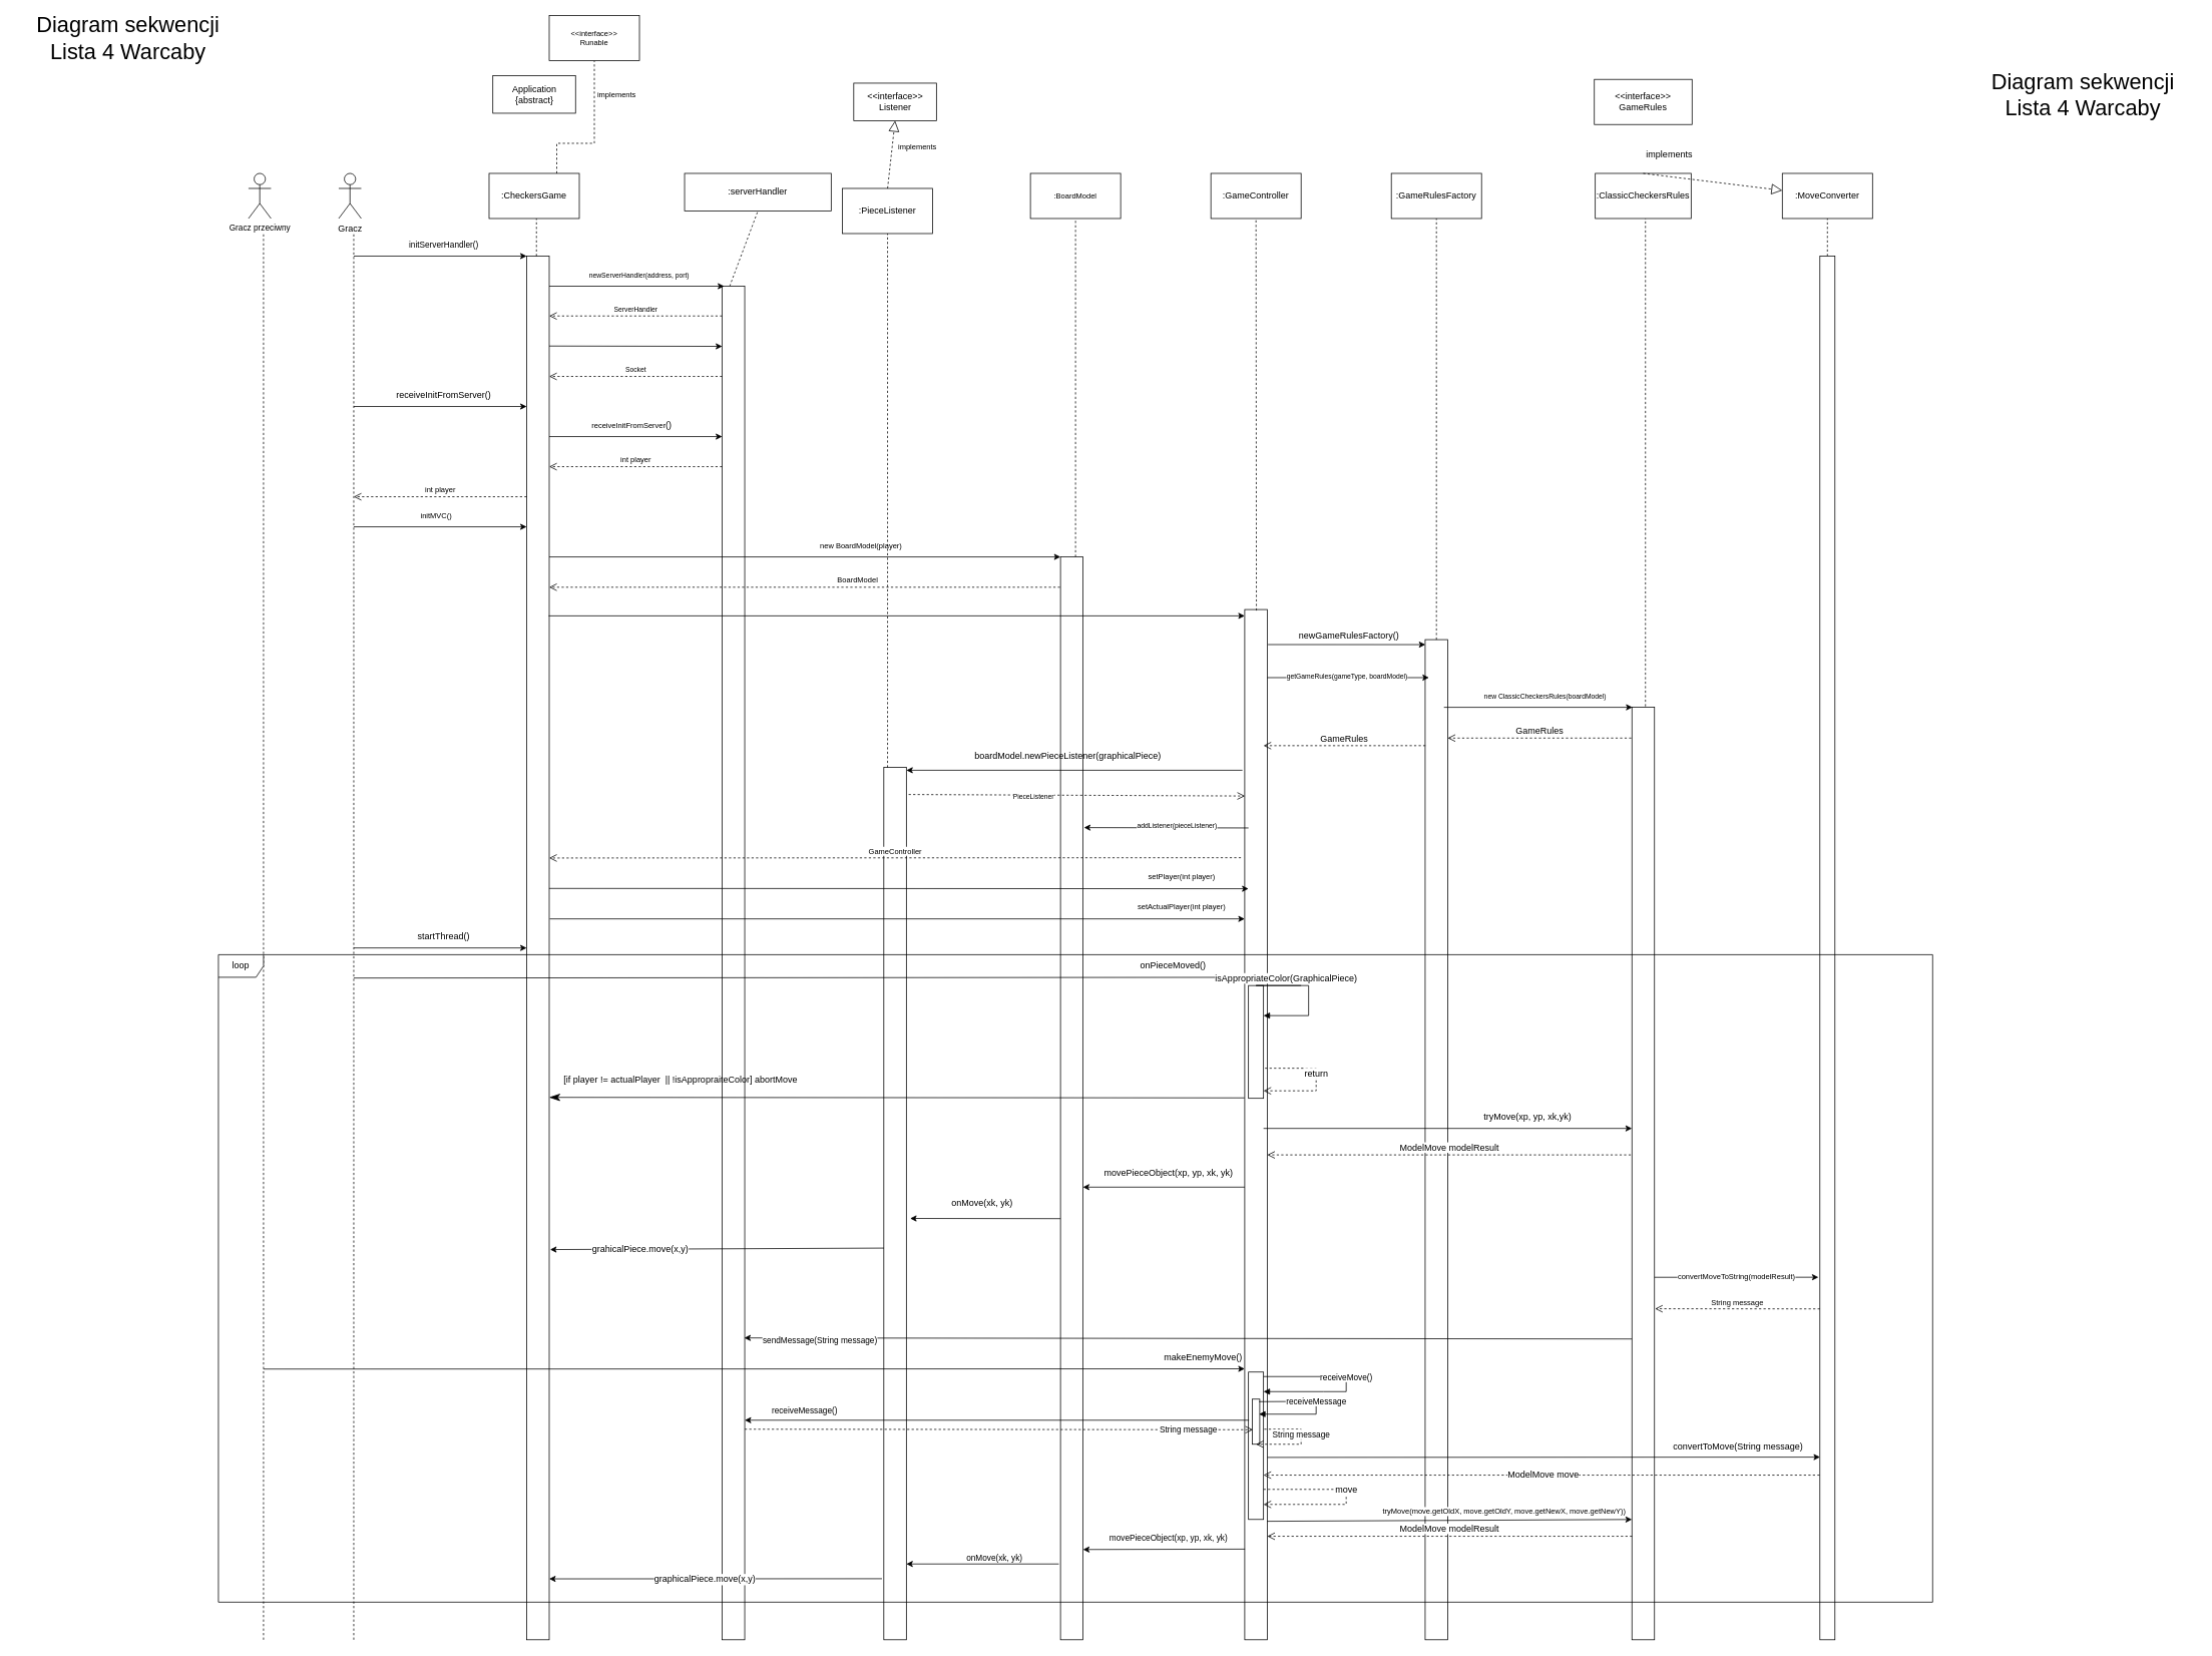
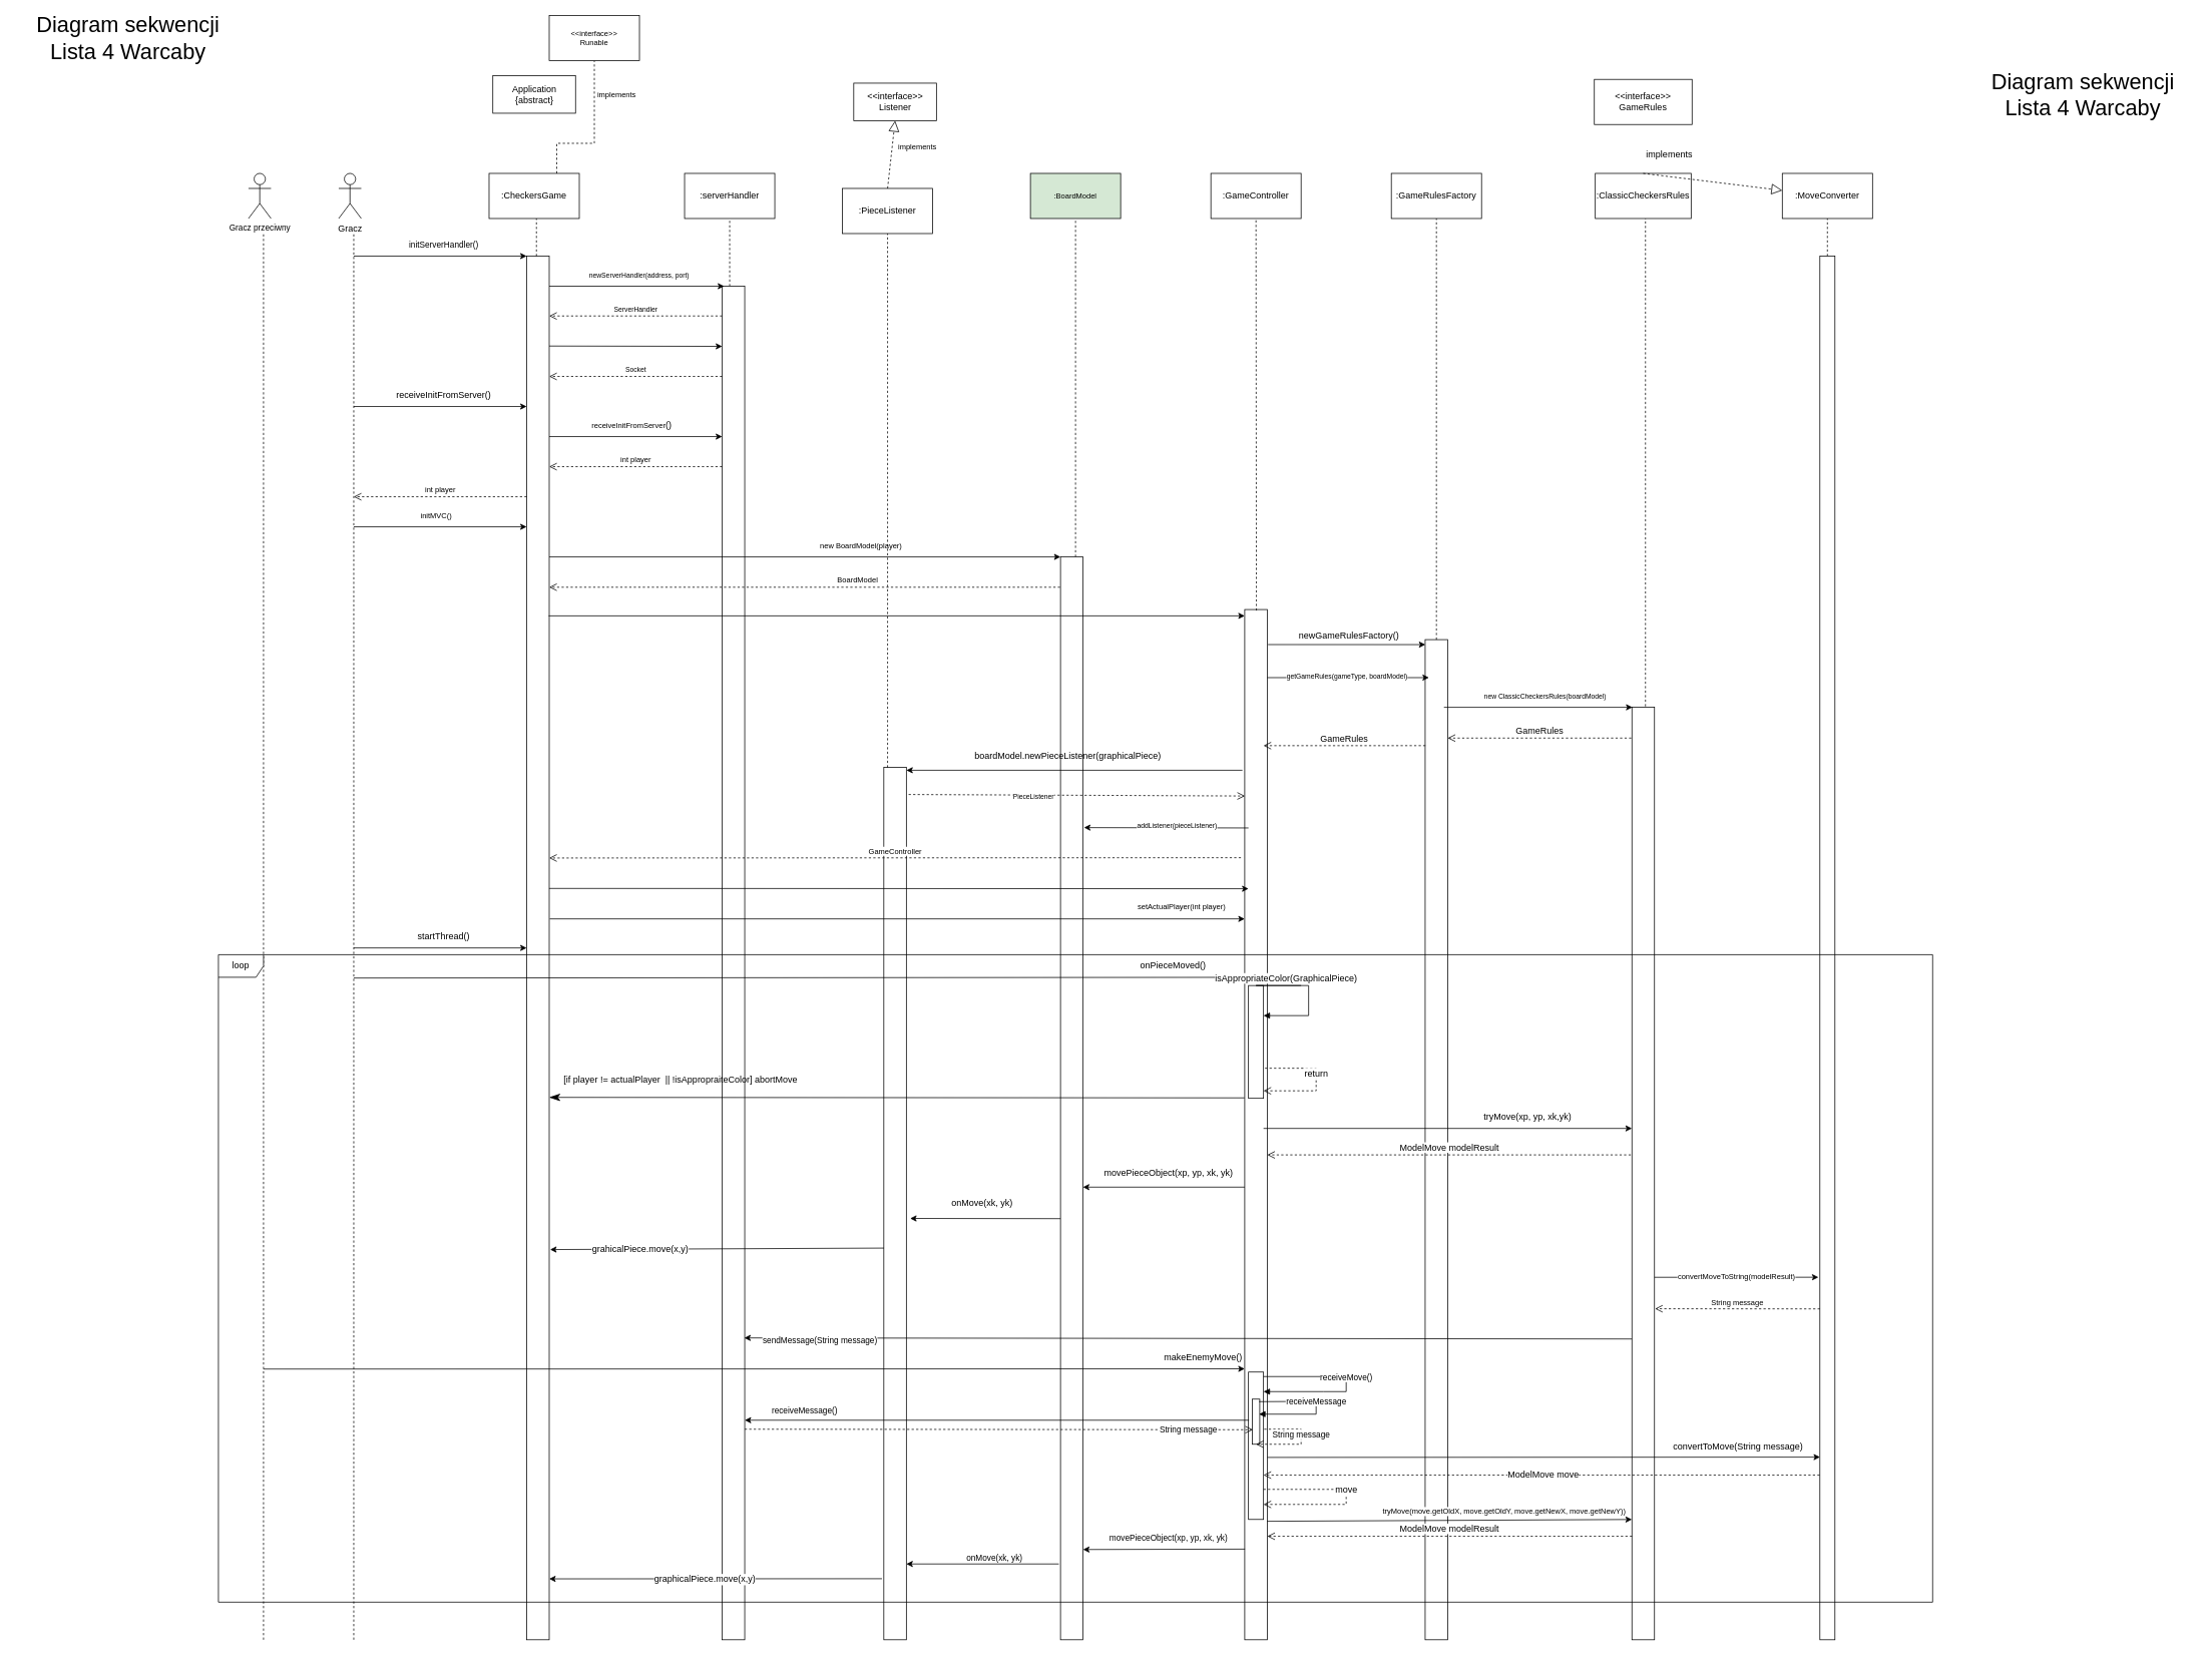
- <mxCell id="9" value=":serverHandler" style="rounded=0;whiteSpace=wrap;html=1;" vertex="1" parent="1"><mxGeometry x="910" y="230" width="195" height="50" as="geometry" /></mxCell>
+ <mxCell id="9" value=":serverHandler" style="rounded=0;whiteSpace=wrap;html=1;" vertex="1" parent="1"><mxGeometry x="910" y="230" width="120" height="60" as="geometry" /></mxCell>
- <mxCell id="24" value=":BoardModel" style="rounded=0;whiteSpace=wrap;html=1;fontSize=10;" vertex="1" parent="1"><mxGeometry x="1370" y="230" width="120" height="60" as="geometry" /></mxCell>
+ <mxCell id="24" value=":BoardModel" style="rounded=0;whiteSpace=wrap;html=1;fontSize=10;fillColor=#d5e8d4;" vertex="1" parent="1"><mxGeometry x="1370" y="230" width="120" height="60" as="geometry" /></mxCell>
- <mxCell id="60" value="setPlayer(int player)" style="text;html=1;strokeColor=none;fillColor=none;align=center;verticalAlign=middle;whiteSpace=wrap;rounded=0;fontSize=10;" vertex="1" parent="1"><mxGeometry x="1510" y="1150" width="122.5" height="30" as="geometry" /></mxCell>
